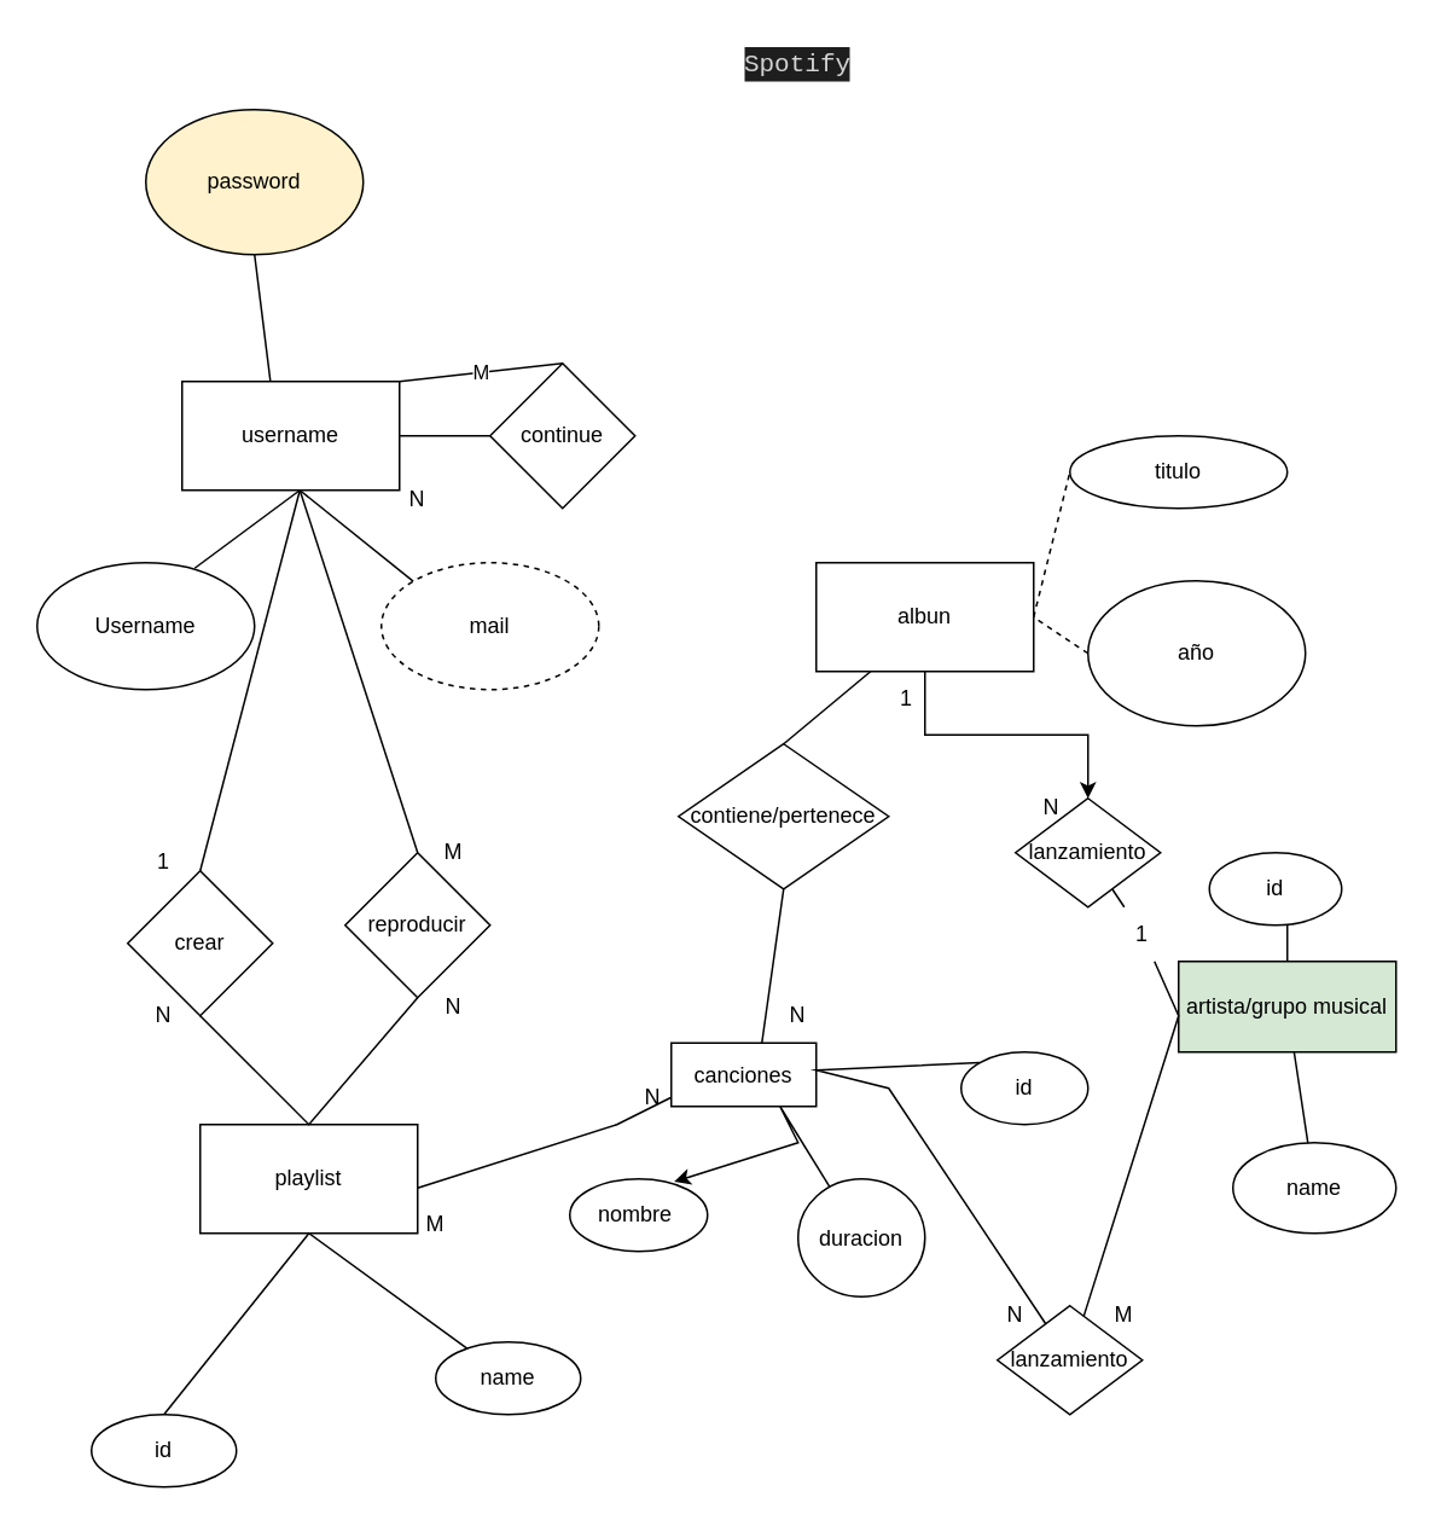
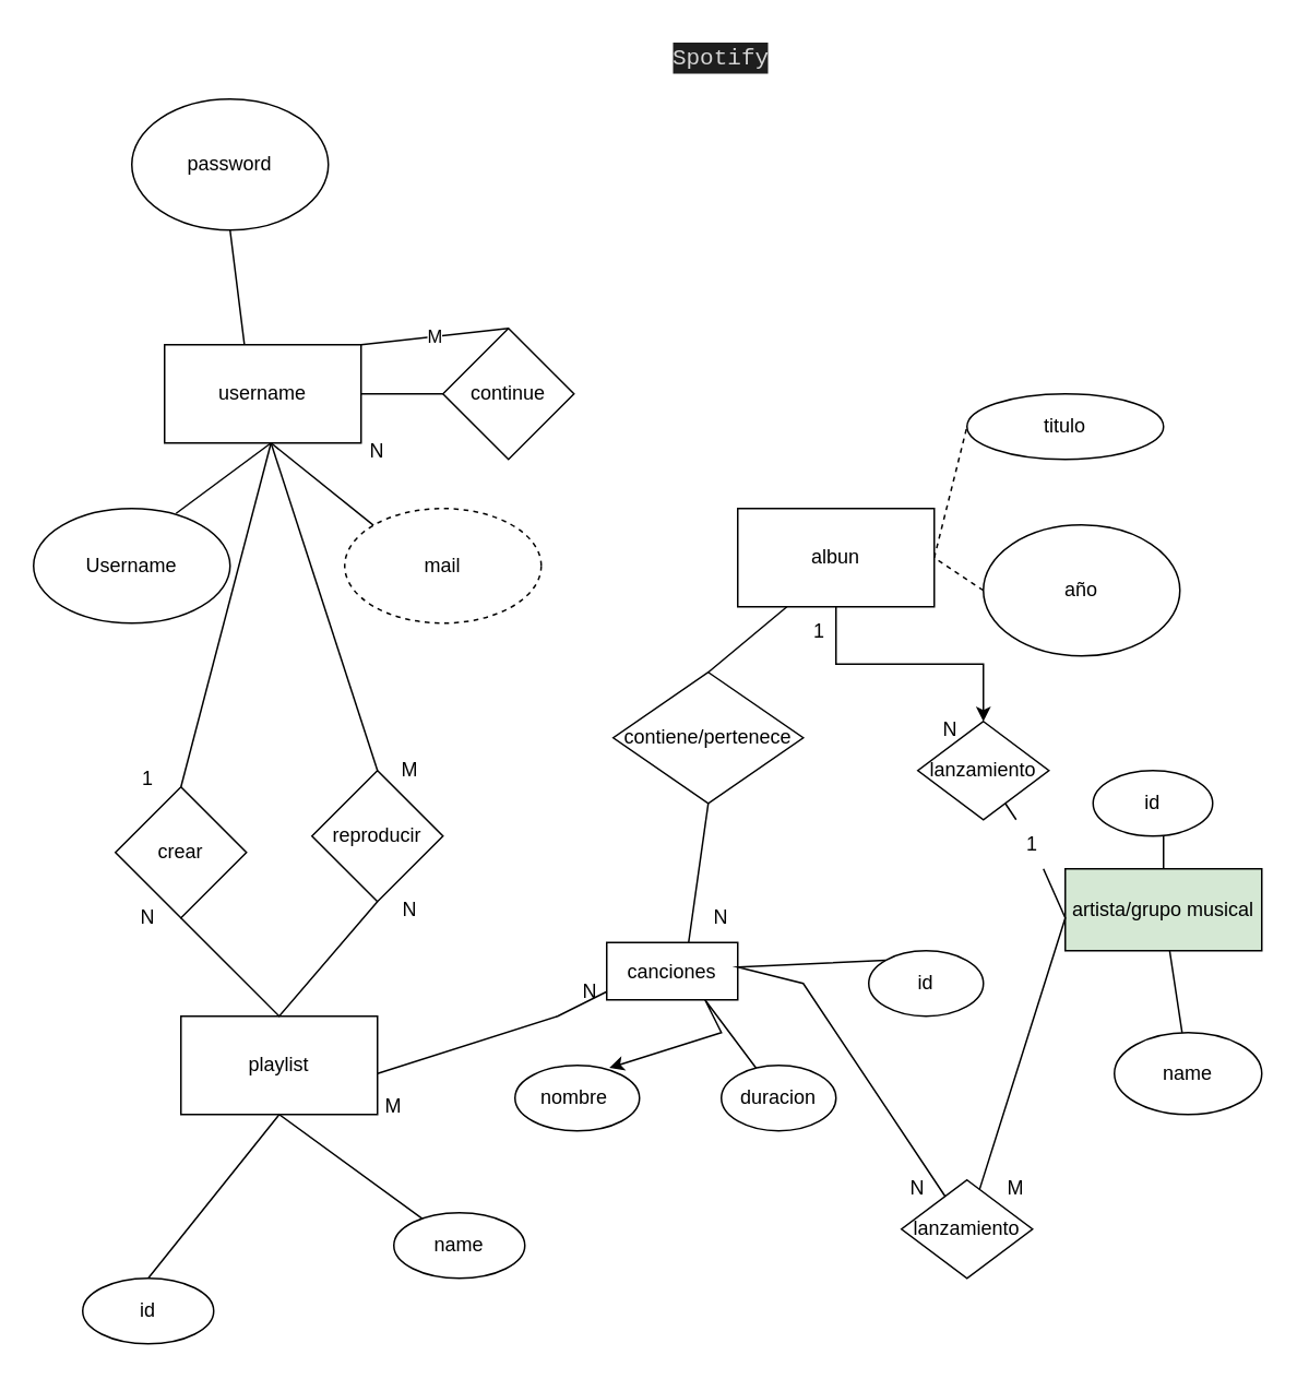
- <mxCell id="2" value="password" style="ellipse;whiteSpace=wrap;html=1;fillColor=#fff2cc;" vertex="1" parent="1"><mxGeometry x="80" y="60" width="120" height="80" as="geometry" /></mxCell>
+ <mxCell id="2" value="password" style="ellipse;whiteSpace=wrap;html=1;" vertex="1" parent="1"><mxGeometry x="80" y="60" width="120" height="80" as="geometry" /></mxCell>
- <mxCell id="34" value="duracion" style="ellipse;whiteSpace=wrap;html=1;" vertex="1" parent="1"><mxGeometry x="440" y="650" width="70" height="65" as="geometry" /></mxCell>
+ <mxCell id="34" value="duracion" style="ellipse;whiteSpace=wrap;html=1;" vertex="1" parent="1"><mxGeometry x="440" y="650" width="70" height="40" as="geometry" /></mxCell>
